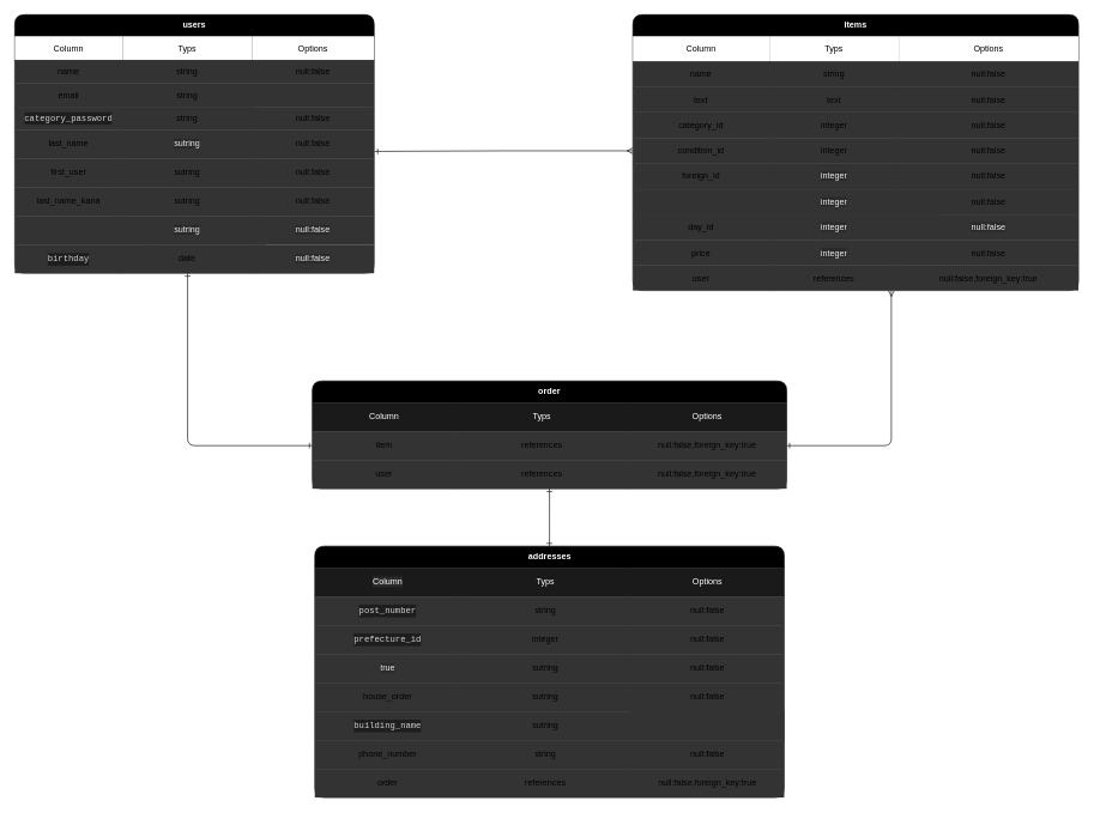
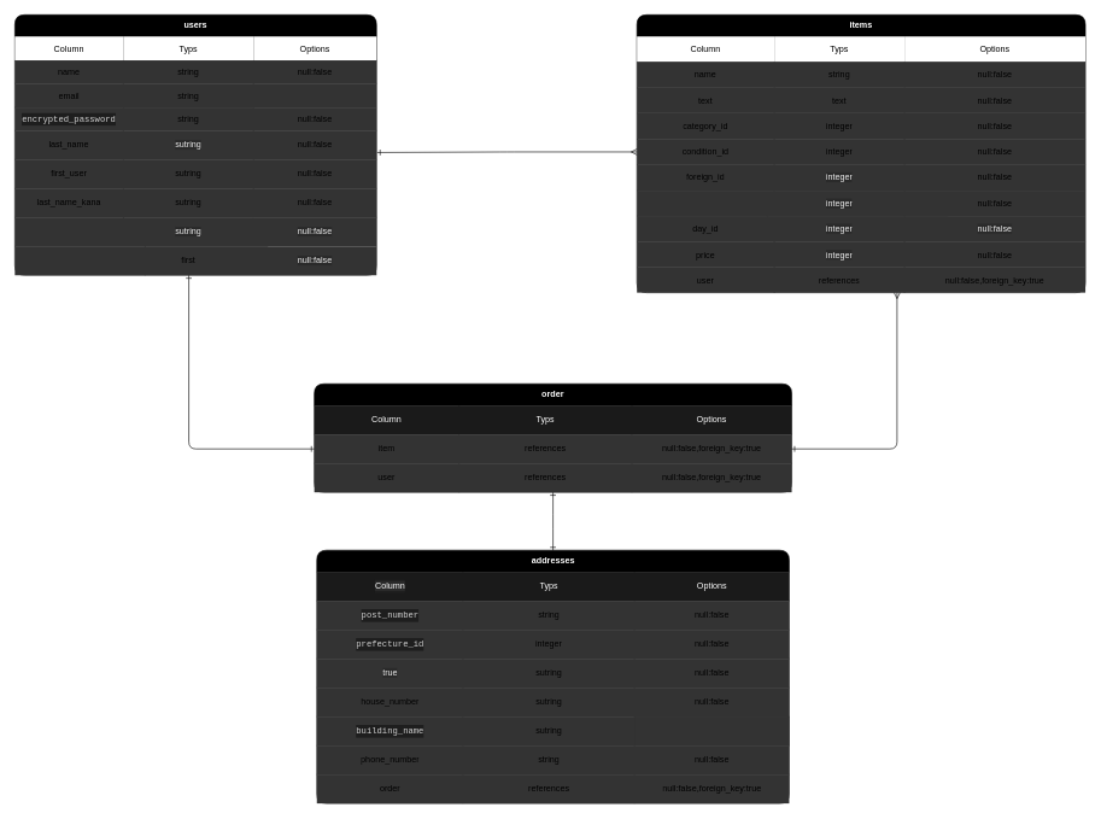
- <mxCell id="15" value="&lt;div style=&quot;color: rgb(212 , 212 , 212) ; background-color: rgb(30 , 30 , 30) ; font-family: &amp;#34;menlo&amp;#34; , &amp;#34;monaco&amp;#34; , &amp;#34;courier new&amp;#34; , monospace ; line-height: 18px&quot;&gt;category_password&lt;/div&gt;" style="shape=partialRectangle;html=1;whiteSpace=wrap;connectable=0;fillColor=none;top=0;left=0;bottom=0;right=0;overflow=hidden;" parent="14" vertex="1"><mxGeometry width="150" height="32" as="geometry" /></mxCell>
+ <mxCell id="15" value="&lt;div style=&quot;color: rgb(212 , 212 , 212) ; background-color: rgb(30 , 30 , 30) ; font-family: &amp;#34;menlo&amp;#34; , &amp;#34;monaco&amp;#34; , &amp;#34;courier new&amp;#34; , monospace ; line-height: 18px&quot;&gt;encrypted_password&lt;/div&gt;" style="shape=partialRectangle;html=1;whiteSpace=wrap;connectable=0;fillColor=none;top=0;left=0;bottom=0;right=0;overflow=hidden;" parent="14" vertex="1"><mxGeometry width="150" height="32" as="geometry" /></mxCell>
- <mxCell id="34" value="&lt;div style=&quot;color: rgb(212 , 212 , 212) ; background-color: rgb(30 , 30 , 30) ; font-family: &amp;#34;menlo&amp;#34; , &amp;#34;monaco&amp;#34; , &amp;#34;courier new&amp;#34; , monospace ; line-height: 18px&quot;&gt;birthday&lt;/div&gt;" style="shape=partialRectangle;html=1;whiteSpace=wrap;connectable=0;fillColor=none;top=0;left=0;bottom=0;right=0;overflow=hidden;" parent="33" vertex="1"><mxGeometry width="150" height="40" as="geometry" /></mxCell>
- <mxCell id="35" value="&lt;font face=&quot;helvetica&quot;&gt;date&lt;/font&gt;" style="shape=partialRectangle;html=1;whiteSpace=wrap;connectable=0;fillColor=none;top=0;left=0;bottom=0;right=0;overflow=hidden;" parent="33" vertex="1"><mxGeometry x="150" width="180" height="40" as="geometry" /></mxCell>
+ <mxCell id="35" value="&lt;font face=&quot;helvetica&quot;&gt;first&lt;/font&gt;" style="shape=partialRectangle;html=1;whiteSpace=wrap;connectable=0;fillColor=none;top=0;left=0;bottom=0;right=0;overflow=hidden;" parent="33" vertex="1"><mxGeometry x="150" width="180" height="40" as="geometry" /></mxCell>
- <mxCell id="95" value="house_order" style="shape=partialRectangle;html=1;whiteSpace=wrap;connectable=0;fillColor=none;top=0;left=0;bottom=0;right=0;overflow=hidden;" parent="94" vertex="1"><mxGeometry width="202" height="40" as="geometry" /></mxCell>
+ <mxCell id="95" value="house_number" style="shape=partialRectangle;html=1;whiteSpace=wrap;connectable=0;fillColor=none;top=0;left=0;bottom=0;right=0;overflow=hidden;" parent="94" vertex="1"><mxGeometry width="202" height="40" as="geometry" /></mxCell>
